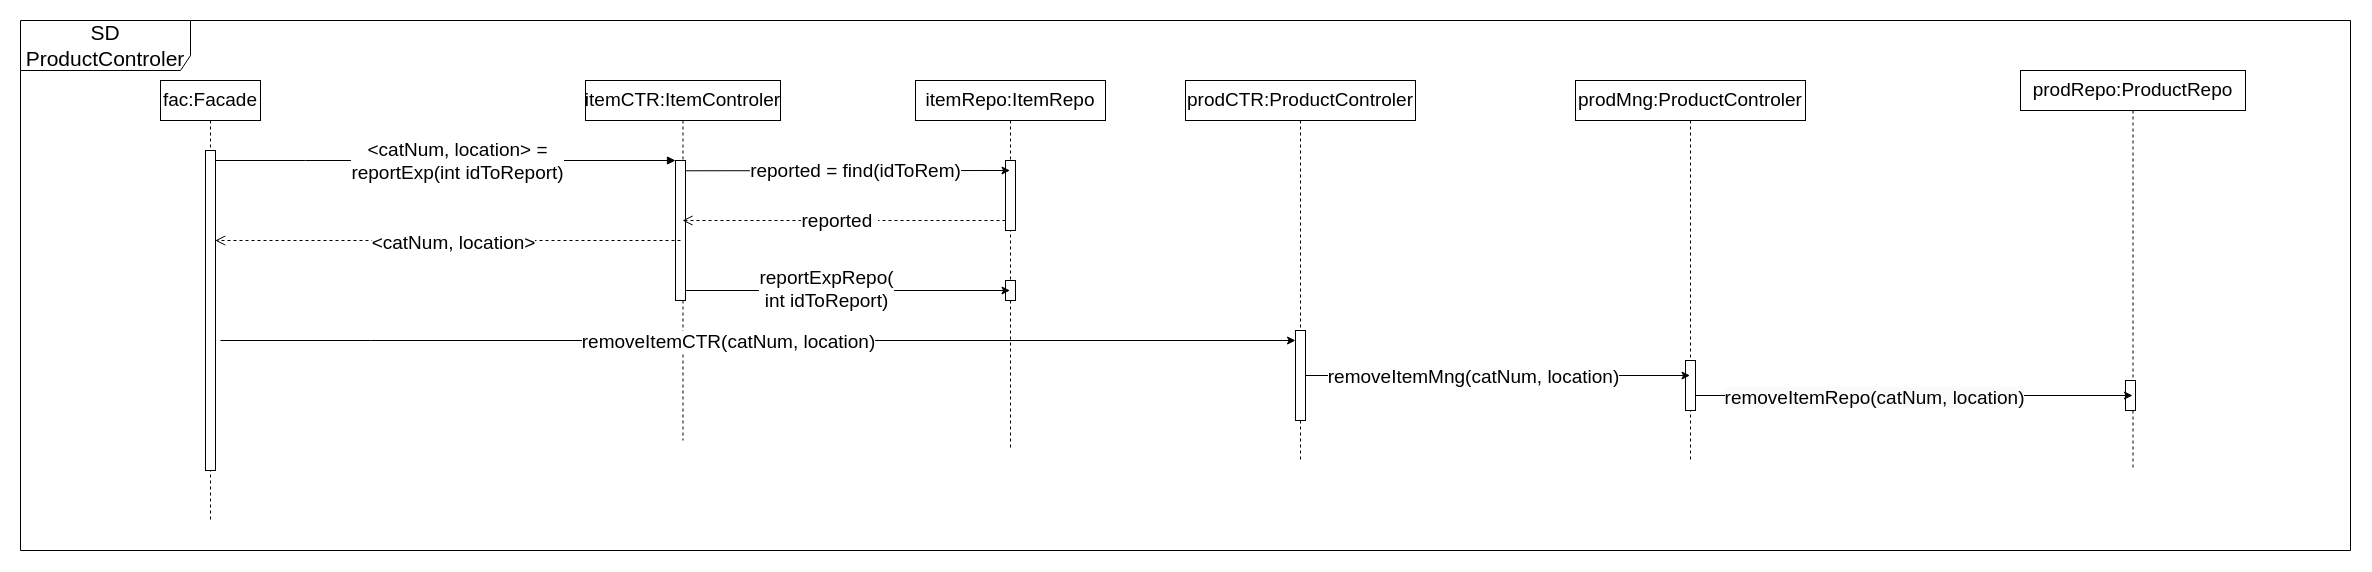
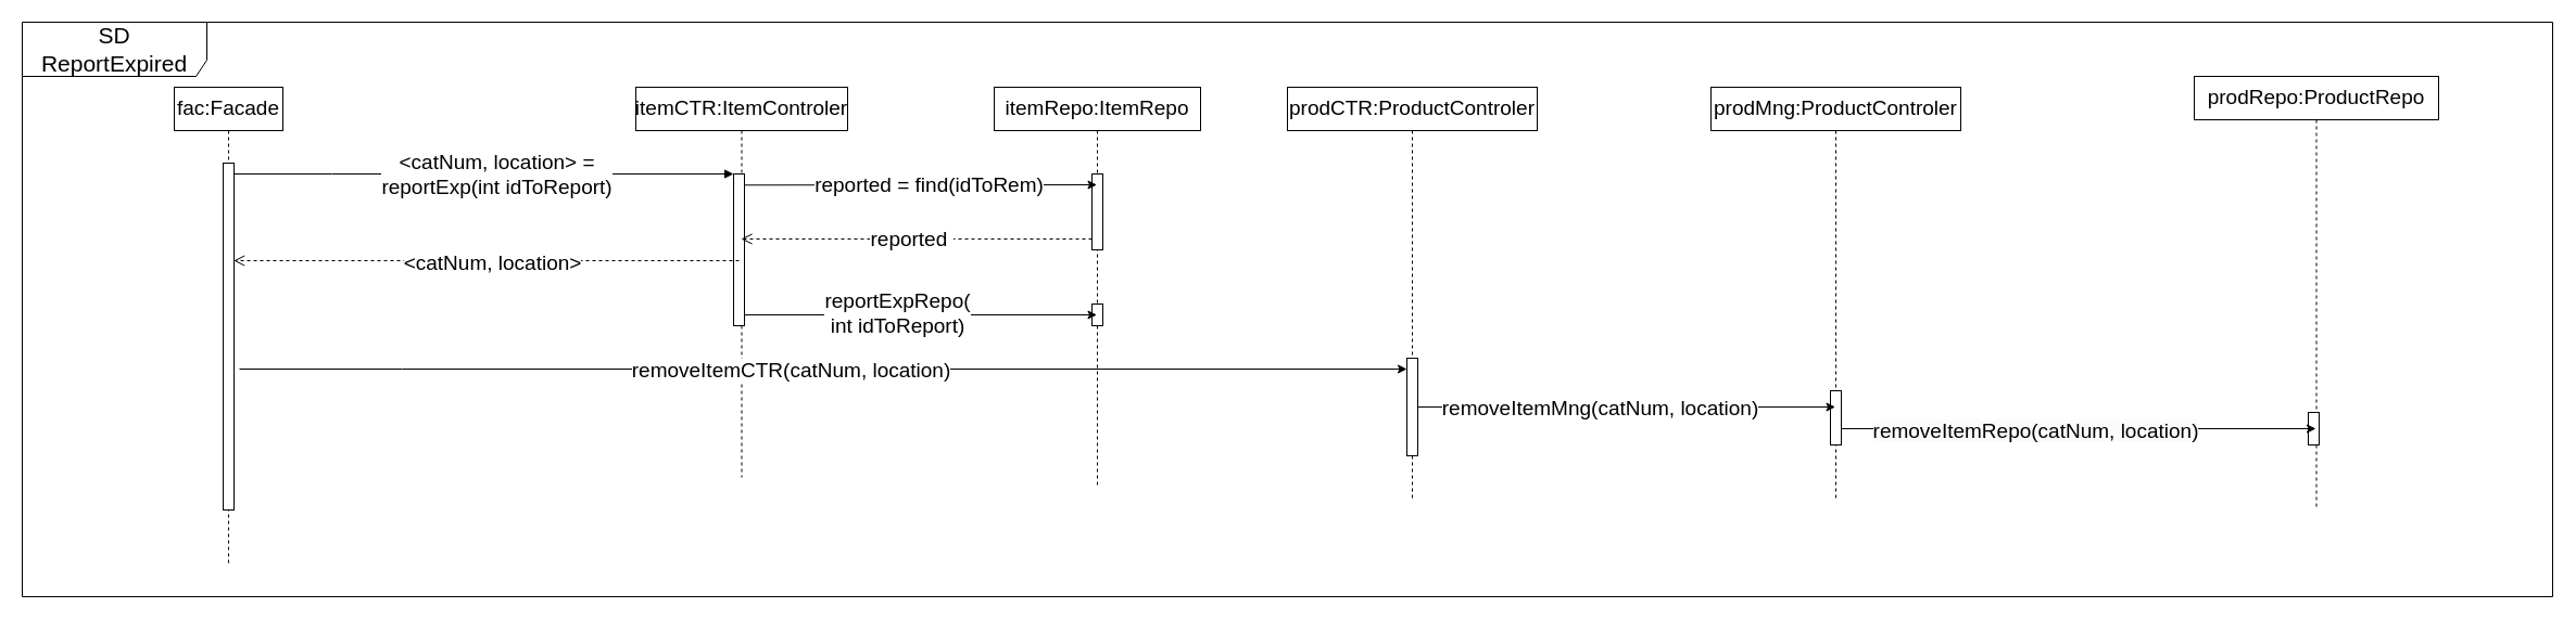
- <mxCell id="31" value="&lt;font style=&quot;font-size: 21px;&quot;&gt;SD ProductControler&lt;/font&gt;" style="shape=umlFrame;whiteSpace=wrap;html=1;pointerEvents=0;width=170;height=50;" parent="1" vertex="1"><mxGeometry x="20" y="20" width="2330" height="530" as="geometry" /></mxCell>
+ <mxCell id="31" value="&lt;font style=&quot;font-size: 21px;&quot;&gt;SD ReportExpired&lt;/font&gt;" style="shape=umlFrame;whiteSpace=wrap;html=1;pointerEvents=0;width=170;height=50;" parent="1" vertex="1"><mxGeometry x="20" y="20" width="2330" height="530" as="geometry" /></mxCell>
